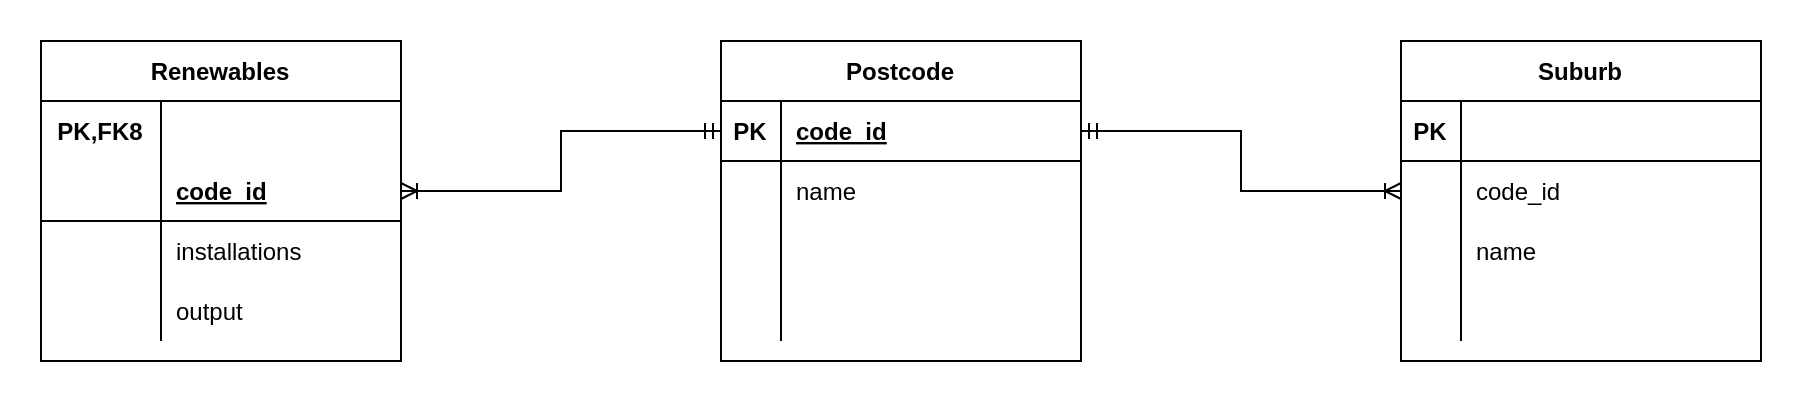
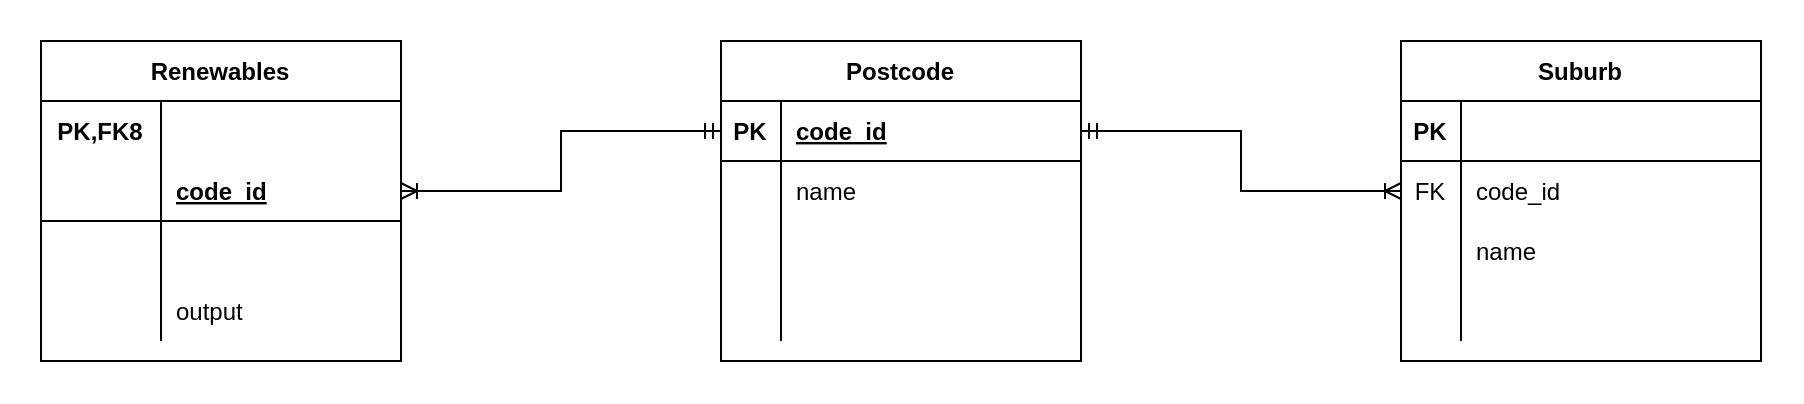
+ <mxCell id="19" value="FK" style="shape=partialRectangle;connectable=0;fillColor=none;top=0;left=0;bottom=0;right=0;editable=1;overflow=hidden;" vertex="1" parent="18"><mxGeometry width="30" height="30" as="geometry"><mxRectangle width="30" height="30" as="alternateBounds" /></mxGeometry></mxCell>
- <mxCell id="35" value="installations" style="shape=partialRectangle;connectable=0;fillColor=none;top=0;left=0;bottom=0;right=0;align=left;spacingLeft=6;overflow=hidden;" vertex="1" parent="33"><mxGeometry x="60" width="120" height="30" as="geometry"><mxRectangle width="120" height="30" as="alternateBounds" /></mxGeometry></mxCell>
